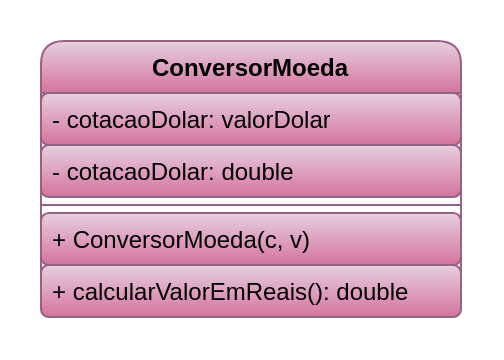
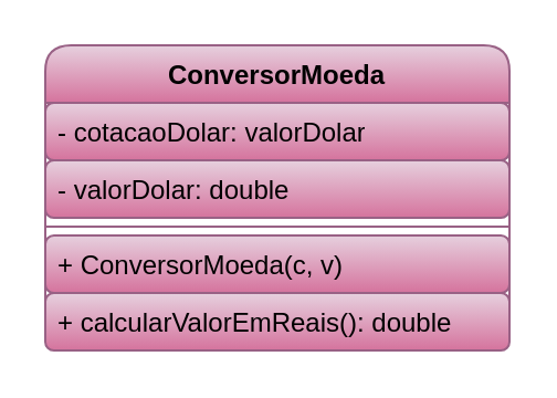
- <mxCell id="4" value="- cotacaoDolar: double" style="text;strokeColor=#996185;fillColor=#e6d0de;align=left;verticalAlign=top;spacingLeft=4;spacingRight=4;overflow=hidden;rotatable=0;points=[[0,0.5],[1,0.5]];portConstraint=eastwest;whiteSpace=wrap;html=1;gradientColor=#d5739d;rounded=1;" vertex="1" parent="2"><mxGeometry y="52" width="210" height="26" as="geometry" /></mxCell>
+ <mxCell id="4" value="- valorDolar: double" style="text;strokeColor=#996185;fillColor=#e6d0de;align=left;verticalAlign=top;spacingLeft=4;spacingRight=4;overflow=hidden;rotatable=0;points=[[0,0.5],[1,0.5]];portConstraint=eastwest;whiteSpace=wrap;html=1;gradientColor=#d5739d;rounded=1;" vertex="1" parent="2"><mxGeometry y="52" width="210" height="26" as="geometry" /></mxCell>
